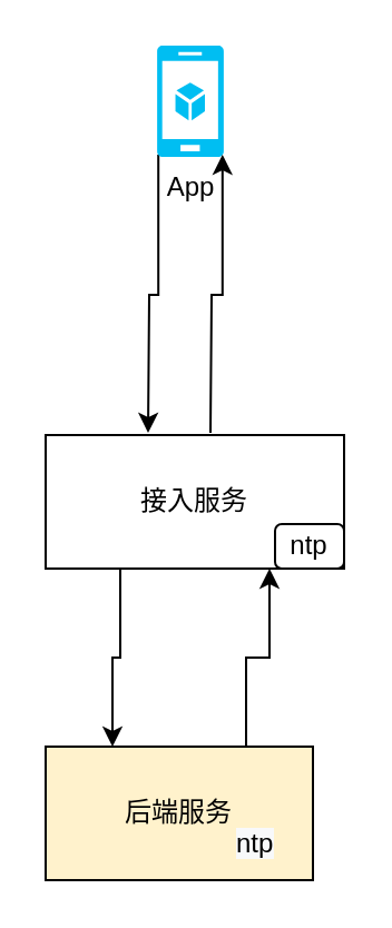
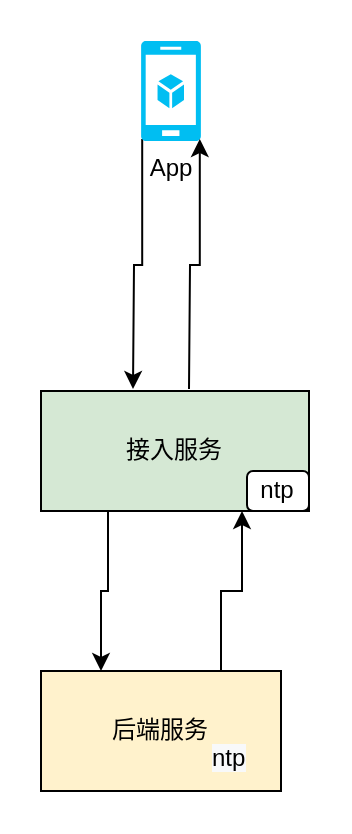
- <mxCell id="6" value="接入服务" style="rounded=0;whiteSpace=wrap;html=1;" vertex="1" parent="1"><mxGeometry x="20" y="195" width="134" height="60" as="geometry" /></mxCell>
+ <mxCell id="6" value="接入服务" style="rounded=0;whiteSpace=wrap;html=1;fillColor=#d5e8d4;" vertex="1" parent="1"><mxGeometry x="20" y="195" width="134" height="60" as="geometry" /></mxCell>
